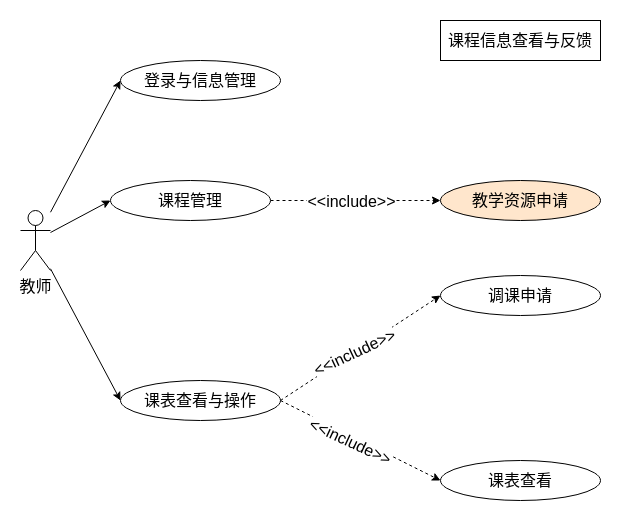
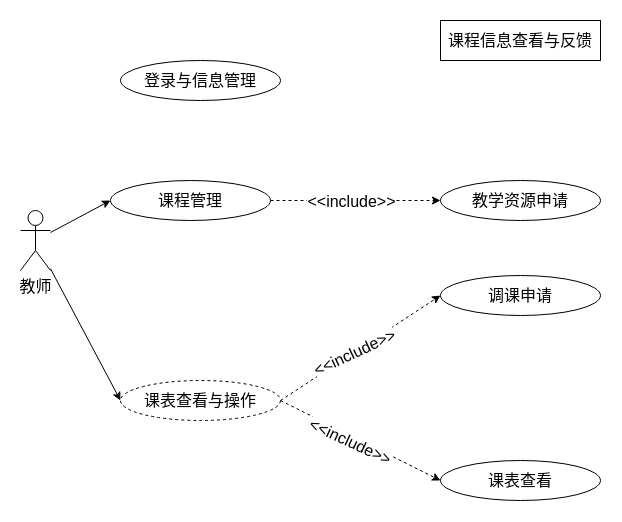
- <mxCell id="2" style="rounded=0;orthogonalLoop=1;jettySize=auto;html=1;entryX=0;entryY=0.5;entryDx=0;entryDy=0;fontSize=16;" parent="1" source="5" target="6" edge="1"><mxGeometry relative="1" as="geometry" /></mxCell>
- <mxCell id="15" value="教学资源申请" style="ellipse;whiteSpace=wrap;html=1;fontSize=16;fillColor=#ffe6cc;" parent="1" vertex="1"><mxGeometry x="440" y="180" width="160" height="40" as="geometry" /></mxCell>
+ <mxCell id="15" value="教学资源申请" style="ellipse;whiteSpace=wrap;html=1;fontSize=16;" parent="1" vertex="1"><mxGeometry x="440" y="180" width="160" height="40" as="geometry" /></mxCell>
- <mxCell id="14" value="课表查看与操作" style="ellipse;whiteSpace=wrap;html=1;fontSize=16;" parent="1" vertex="1"><mxGeometry x="120" y="380" width="160" height="40" as="geometry" /></mxCell>
+ <mxCell id="14" value="课表查看与操作" style="ellipse;whiteSpace=wrap;html=1;fontSize=16;dashed=1;" parent="1" vertex="1"><mxGeometry x="120" y="380" width="160" height="40" as="geometry" /></mxCell>
